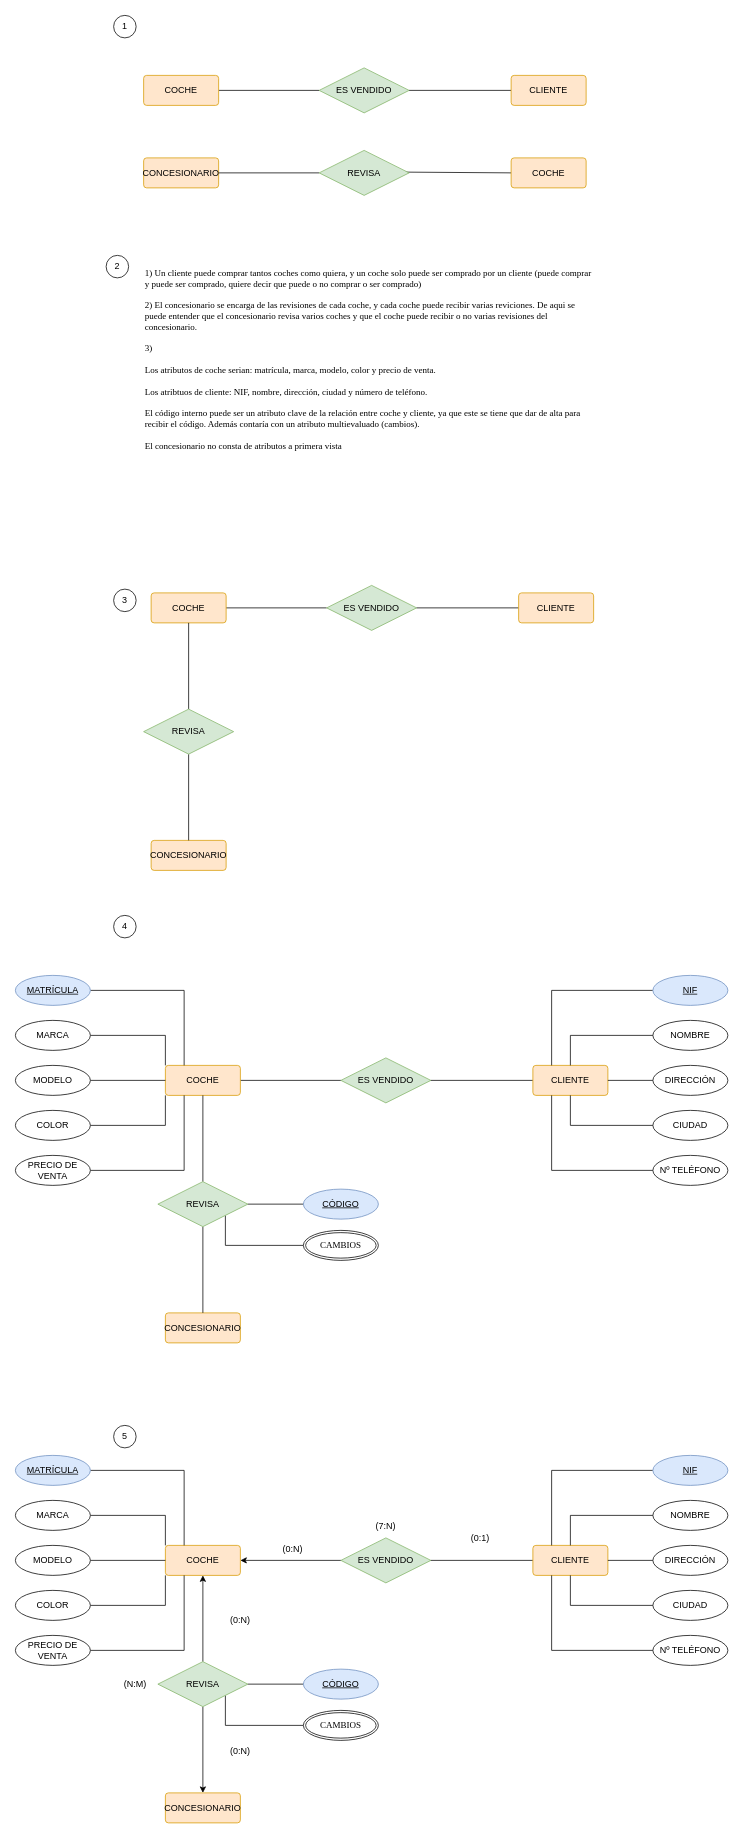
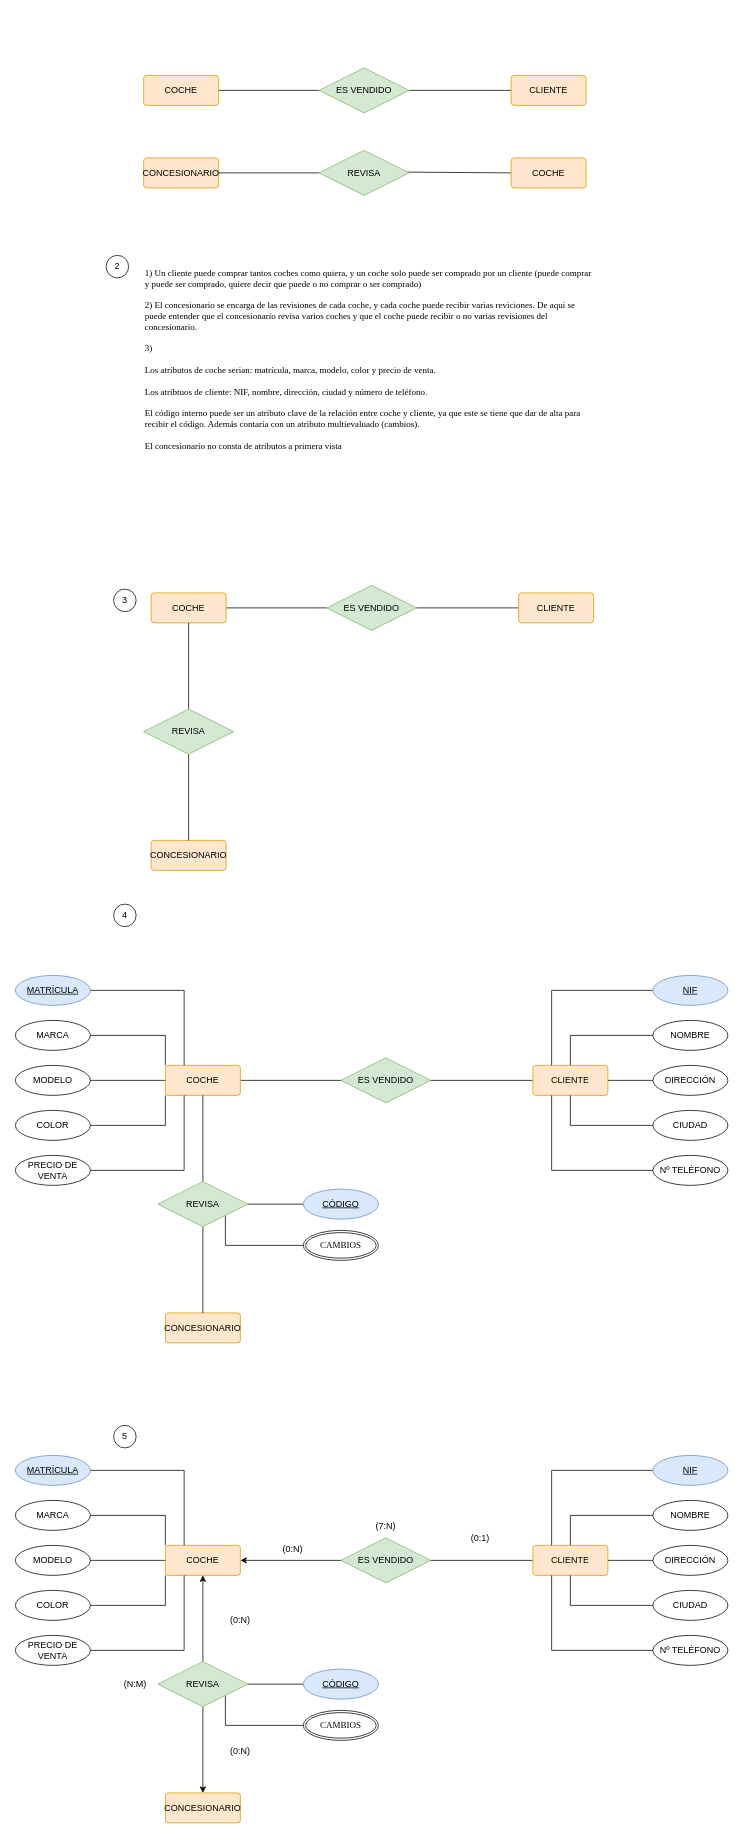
- <mxCell id="22" value="1" style="ellipse;whiteSpace=wrap;html=1;aspect=fixed;" vertex="1" parent="1"><mxGeometry x="151" y="20" width="30" height="30" as="geometry" /></mxCell>
- <mxCell id="58" value="4" style="ellipse;whiteSpace=wrap;html=1;aspect=fixed;" vertex="1" parent="1"><mxGeometry x="151" y="1220" width="30" height="30" as="geometry" /></mxCell>
+ <mxCell id="58" value="4" style="ellipse;whiteSpace=wrap;html=1;aspect=fixed;" vertex="1" parent="1"><mxGeometry x="151" y="1205" width="30" height="30" as="geometry" /></mxCell>
